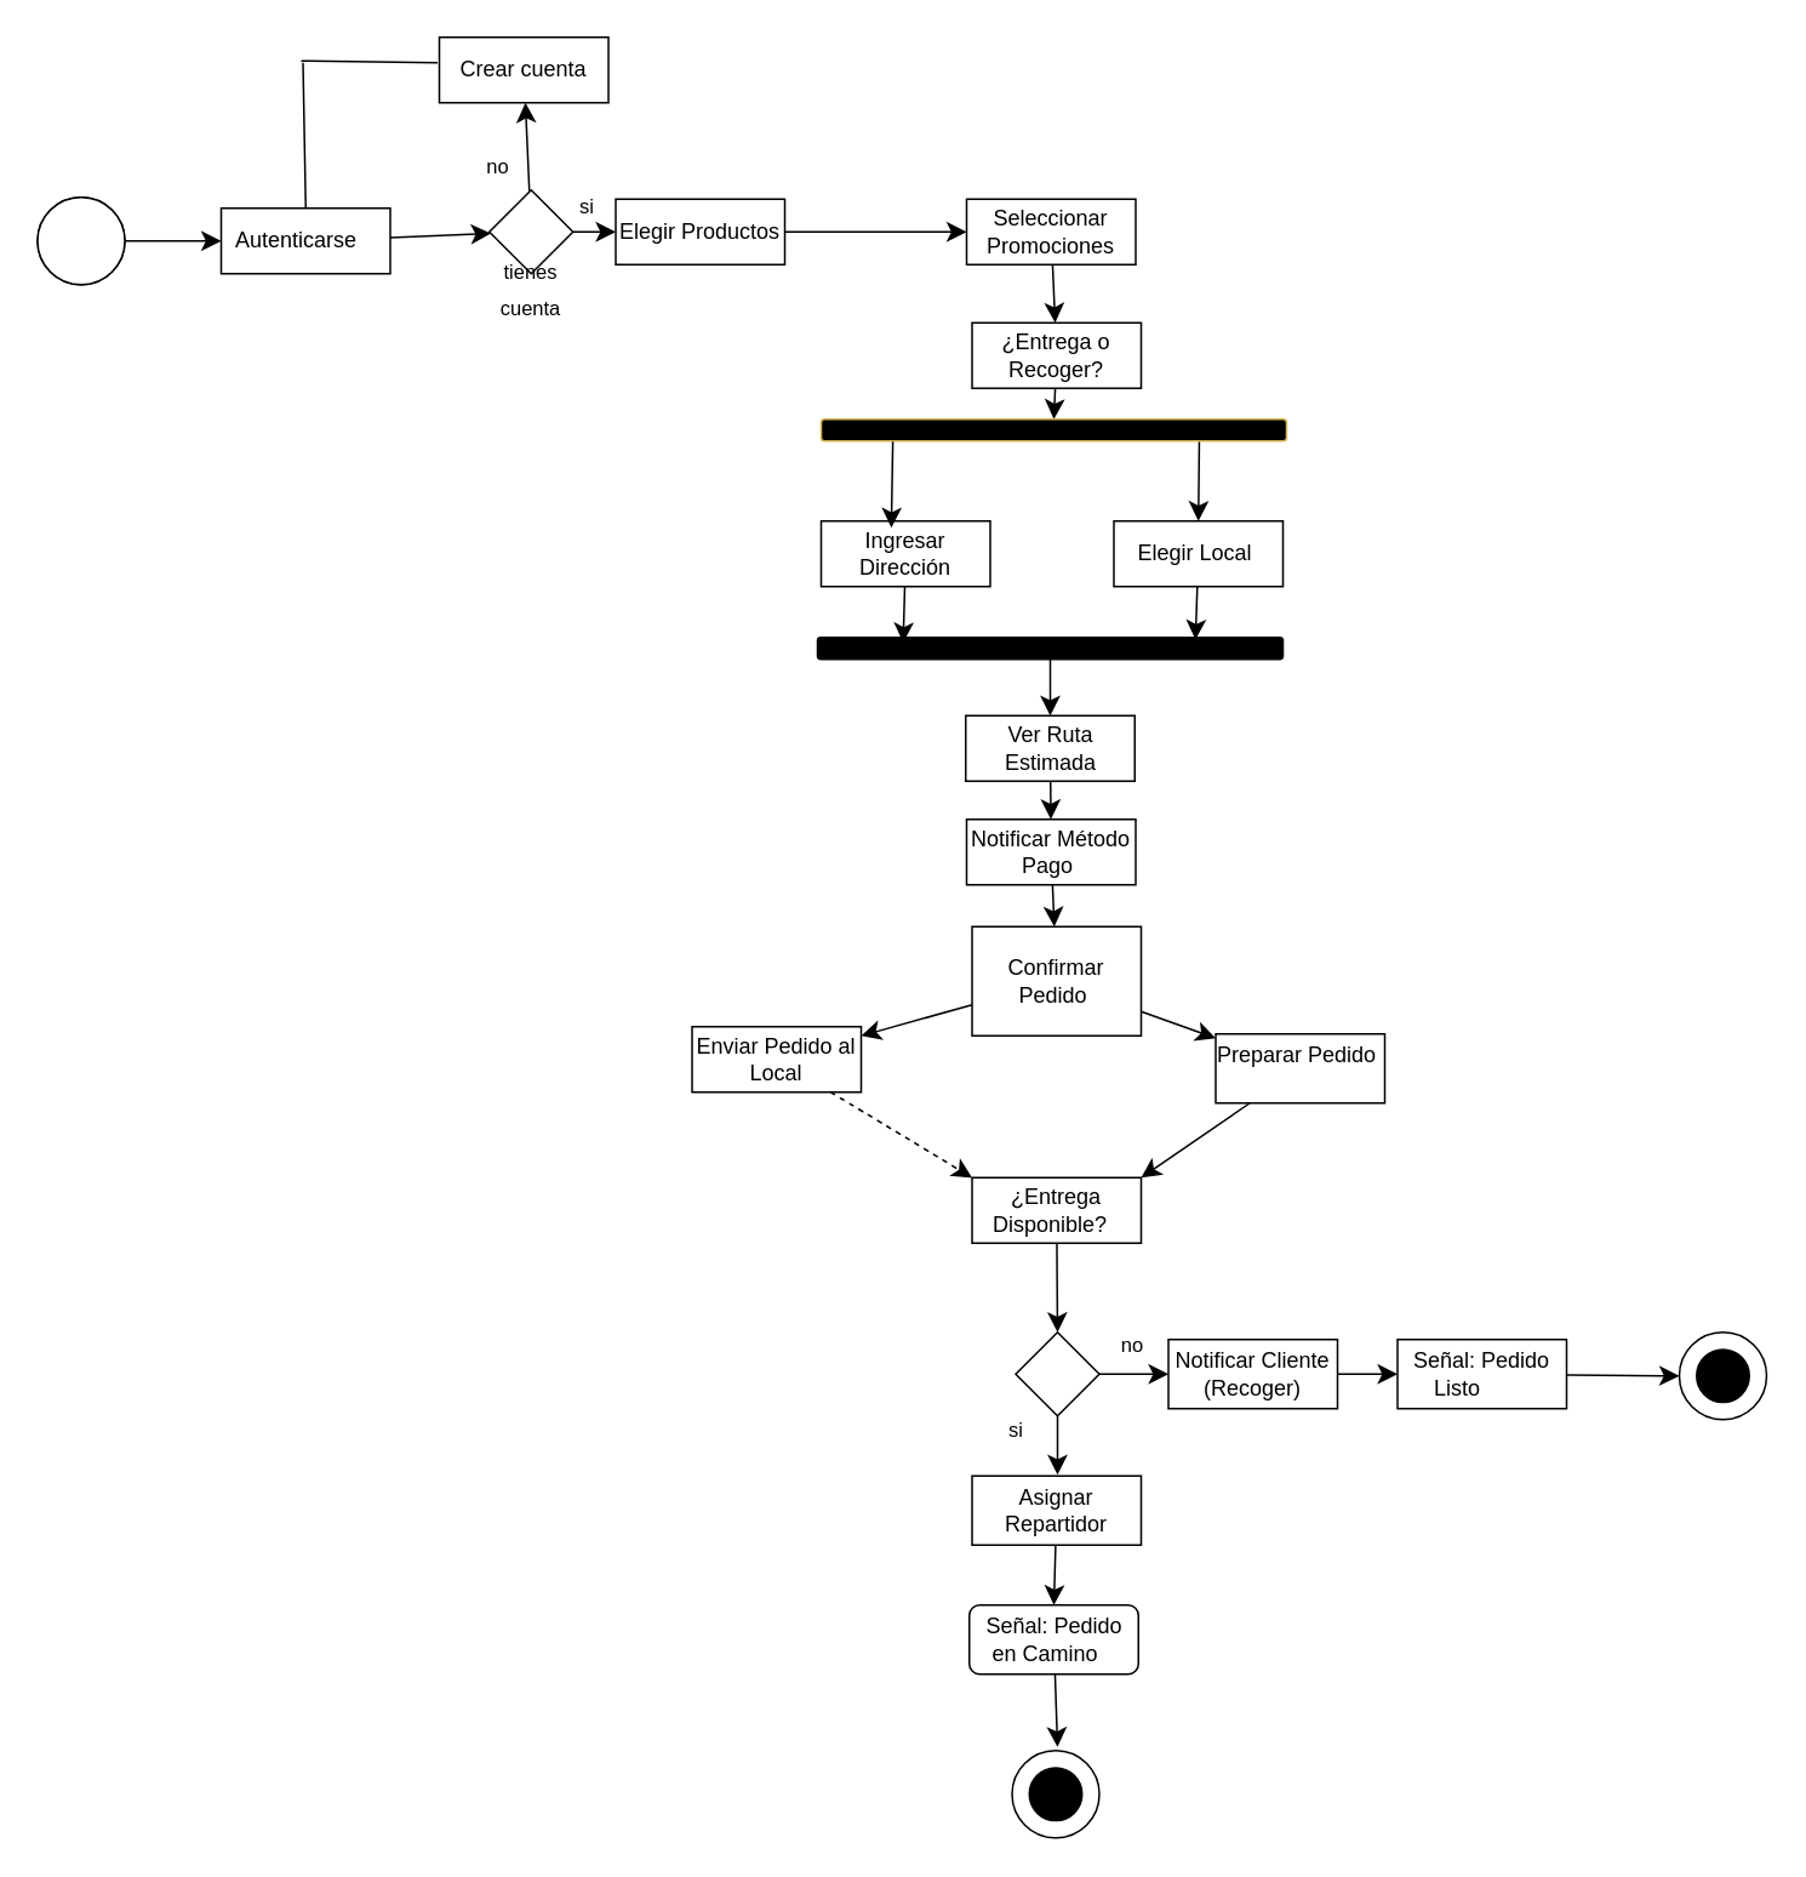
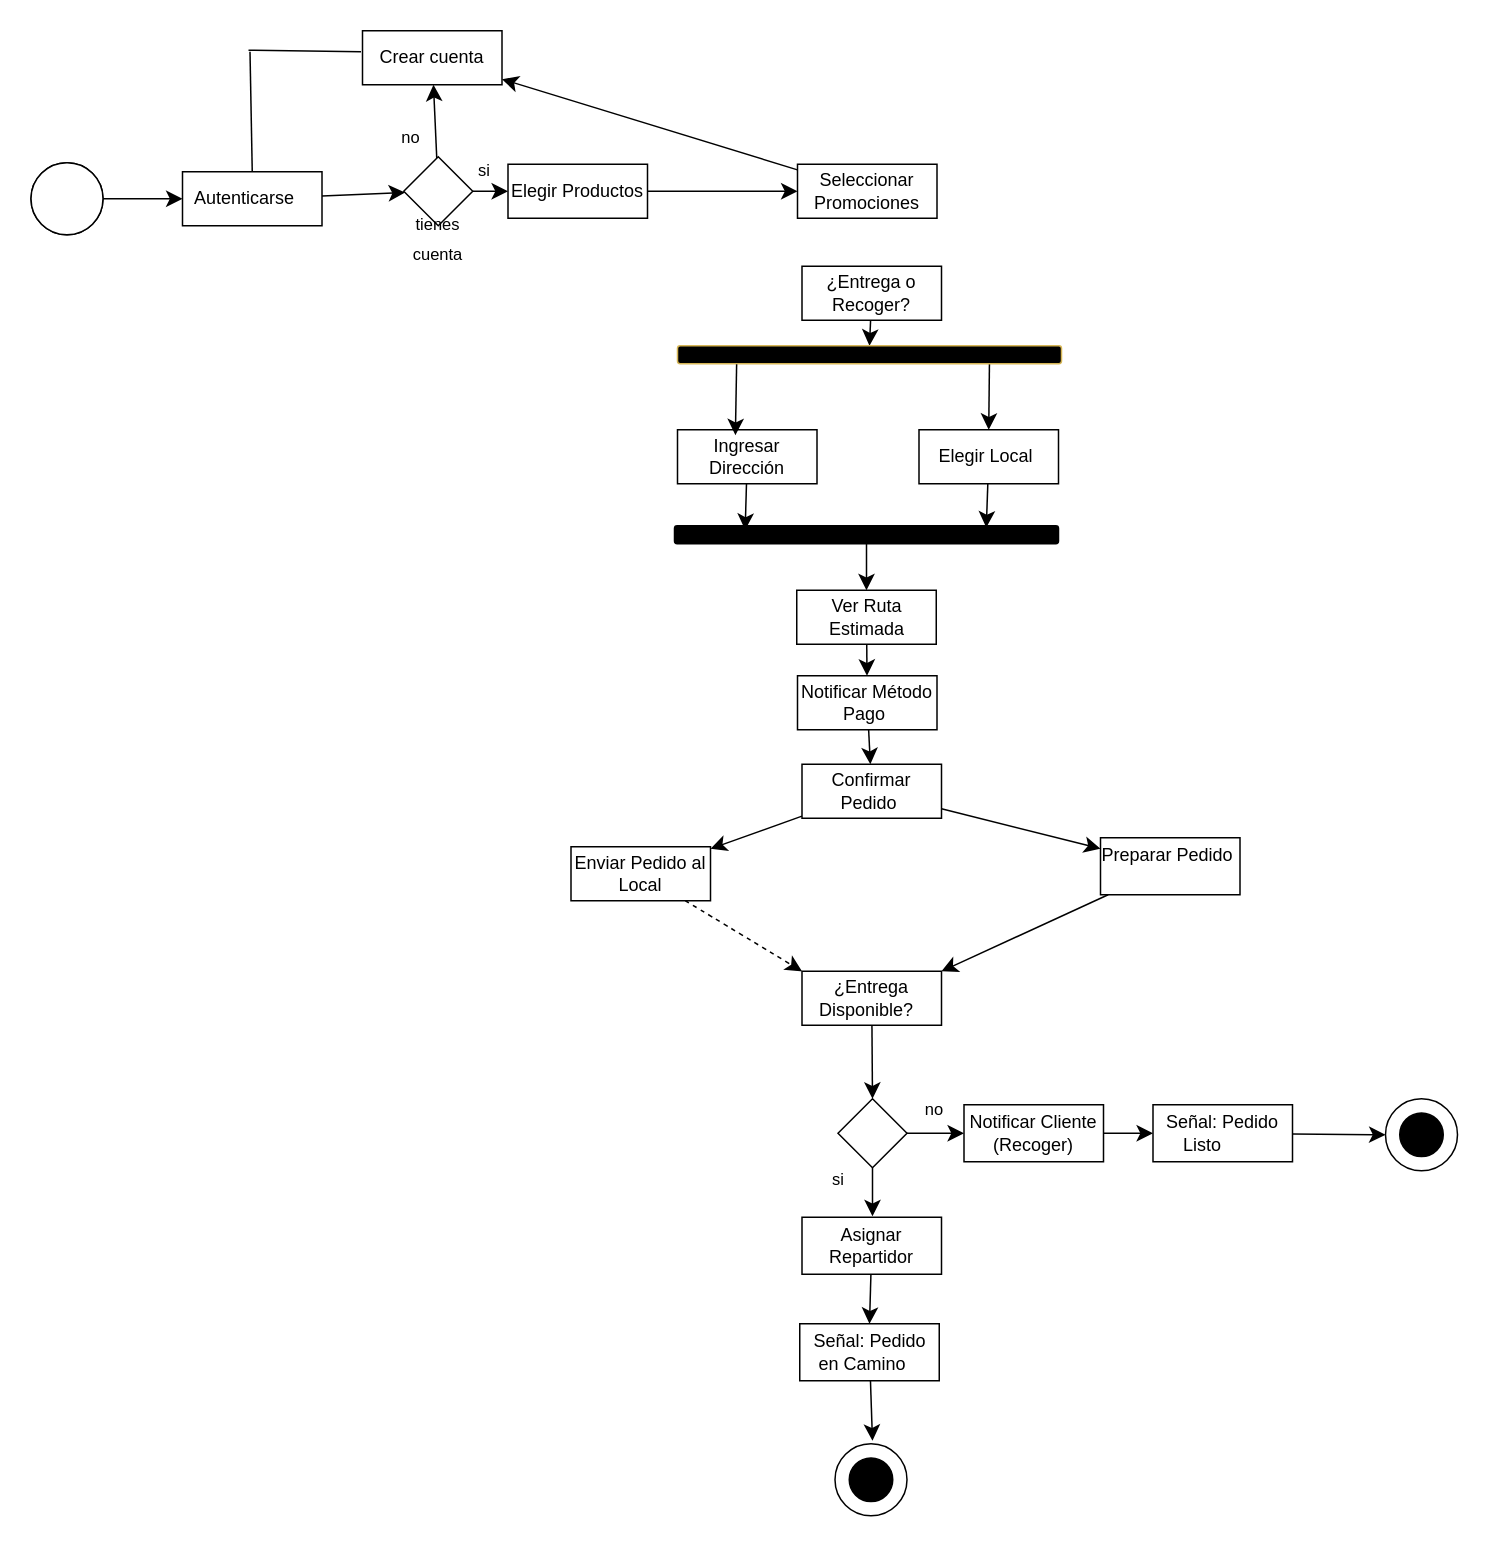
- <mxCell id="8" style="edgeStyle=none;curved=1;rounded=0;orthogonalLoop=1;jettySize=auto;html=1;fontSize=12;startSize=8;endSize=8;" parent="1" source="9" target="13" edge="1"><mxGeometry relative="1" as="geometry" /></mxCell>
+ <mxCell id="8" style="edgeStyle=none;curved=1;rounded=0;orthogonalLoop=1;jettySize=auto;html=1;fontSize=12;startSize=8;endSize=8;" parent="1" source="9" target="10" edge="1"><mxGeometry relative="1" as="geometry" /></mxCell>
- <mxCell id="32" value="Confirmar Pedido&amp;nbsp;" style="whiteSpace=wrap;html=1;" parent="1" vertex="1"><mxGeometry x="534" y="509" width="93" height="60" as="geometry" /></mxCell>
+ <mxCell id="32" value="Confirmar Pedido&amp;nbsp;" style="whiteSpace=wrap;html=1;" parent="1" vertex="1"><mxGeometry x="534" y="509" width="93" height="36" as="geometry" /></mxCell>
- <mxCell id="25" value="Preparar Pedido&amp;nbsp; &amp;nbsp;" style="whiteSpace=wrap;html=1;" parent="1" vertex="1"><mxGeometry x="668" y="568" width="93" height="38" as="geometry" /></mxCell>
+ <mxCell id="25" value="Preparar Pedido&amp;nbsp; &amp;nbsp;" style="whiteSpace=wrap;html=1;" parent="1" vertex="1"><mxGeometry x="733" y="558" width="93" height="38" as="geometry" /></mxCell>
- <mxCell id="47" value="Señal: Pedido en Camino&amp;nbsp; &amp;nbsp;" style="whiteSpace=wrap;html=1;rounded=1;" parent="1" vertex="1"><mxGeometry x="532.5" y="882" width="93" height="38" as="geometry" /></mxCell>
+ <mxCell id="47" value="Señal: Pedido en Camino&amp;nbsp; &amp;nbsp;" style="whiteSpace=wrap;html=1;" parent="1" vertex="1"><mxGeometry x="532.5" y="882" width="93" height="38" as="geometry" /></mxCell>
